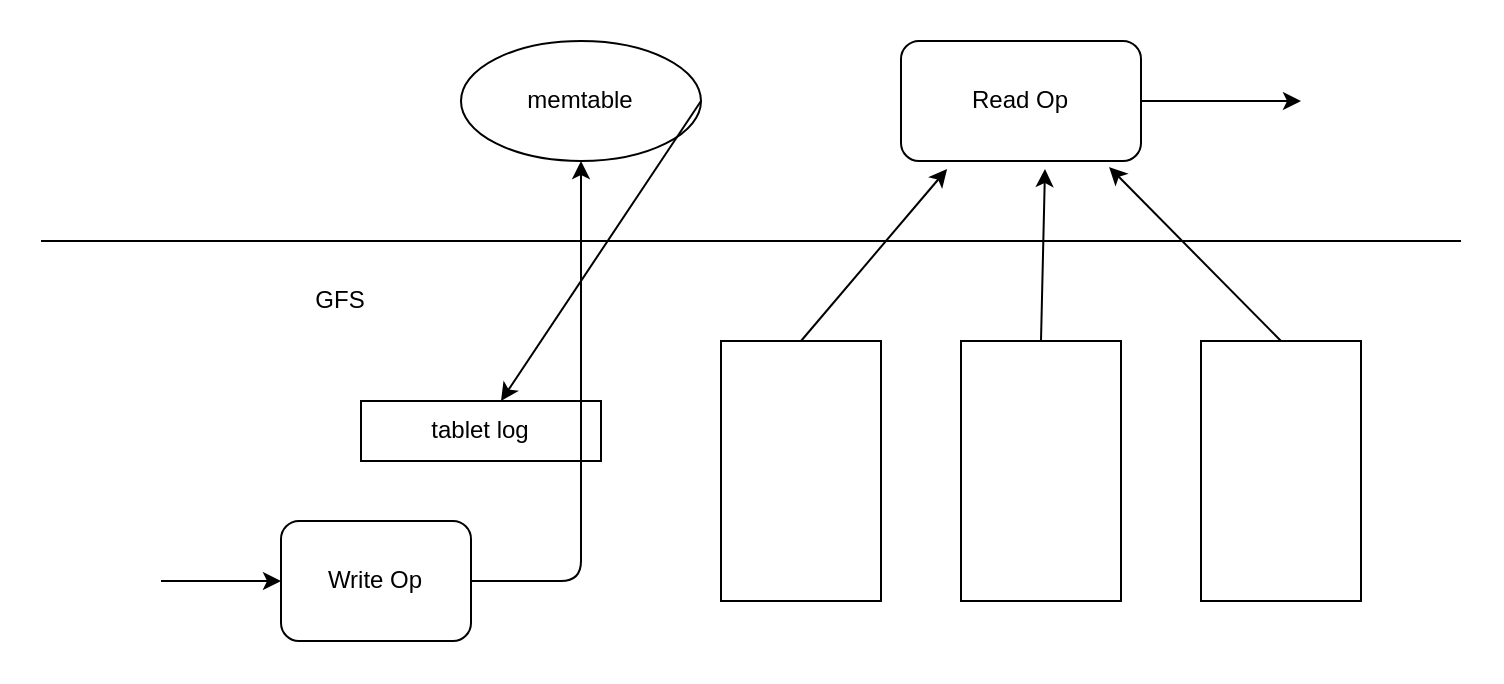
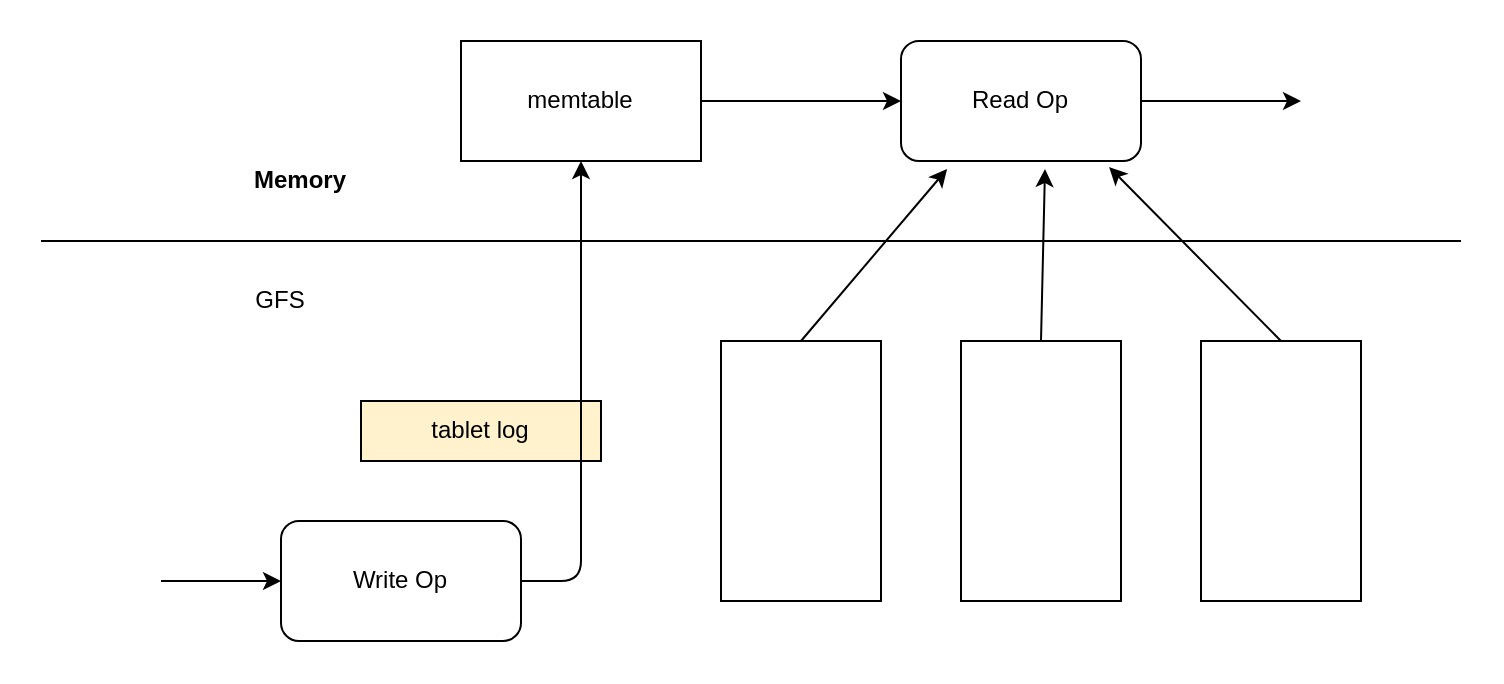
- <mxCell id="2" value="memtable" style="ellipse;whiteSpace=wrap;html=1;" vertex="1" parent="1"><mxGeometry x="230" y="20" width="120" height="60" as="geometry" /></mxCell>
+ <mxCell id="2" value="memtable" style="rounded=0;whiteSpace=wrap;html=1;" vertex="1" parent="1"><mxGeometry x="230" y="20" width="120" height="60" as="geometry" /></mxCell>
- <mxCell id="4" value="" style="endArrow=classic;html=1;exitX=1;exitY=0.5;exitDx=0;exitDy=0;" edge="1" parent="1" source="2" target="15"><mxGeometry width="50" height="50" relative="1" as="geometry"><mxPoint x="400" y="230" as="sourcePoint" /><mxPoint x="450" y="180" as="targetPoint" /></mxGeometry></mxCell>
+ <mxCell id="4" value="" style="endArrow=classic;html=1;exitX=1;exitY=0.5;exitDx=0;exitDy=0;entryX=0;entryY=0.5;entryDx=0;entryDy=0;" edge="1" parent="1" source="2" target="3"><mxGeometry width="50" height="50" relative="1" as="geometry"><mxPoint x="400" y="230" as="sourcePoint" /><mxPoint x="450" y="180" as="targetPoint" /></mxGeometry></mxCell>
+ <mxCell id="13" value="Memory" style="text;html=1;strokeColor=none;fillColor=none;align=center;verticalAlign=middle;whiteSpace=wrap;rounded=0;fontStyle=1" vertex="1" parent="1"><mxGeometry x="130" y="80" width="40" height="20" as="geometry" /></mxCell>
- <mxCell id="14" value="GFS" style="text;html=1;strokeColor=none;fillColor=none;align=center;verticalAlign=middle;whiteSpace=wrap;rounded=0;" vertex="1" parent="1"><mxGeometry x="150" y="140" width="40" height="20" as="geometry" /></mxCell>
+ <mxCell id="14" value="GFS" style="text;html=1;strokeColor=none;fillColor=none;align=center;verticalAlign=middle;whiteSpace=wrap;rounded=0;" vertex="1" parent="1"><mxGeometry x="120" y="140" width="40" height="20" as="geometry" /></mxCell>
- <mxCell id="15" value="tablet log" style="rounded=0;whiteSpace=wrap;html=1;" vertex="1" parent="1"><mxGeometry x="180" y="200" width="120" height="30" as="geometry" /></mxCell>
+ <mxCell id="15" value="tablet log" style="rounded=0;whiteSpace=wrap;html=1;fillColor=#fff2cc;" vertex="1" parent="1"><mxGeometry x="180" y="200" width="120" height="30" as="geometry" /></mxCell>
- <mxCell id="16" value="Write Op" style="rounded=1;whiteSpace=wrap;html=1;" vertex="1" parent="1"><mxGeometry x="140" y="260" width="95" height="60" as="geometry" /></mxCell>
+ <mxCell id="16" value="Write Op" style="rounded=1;whiteSpace=wrap;html=1;" vertex="1" parent="1"><mxGeometry x="140" y="260" width="120" height="60" as="geometry" /></mxCell>
